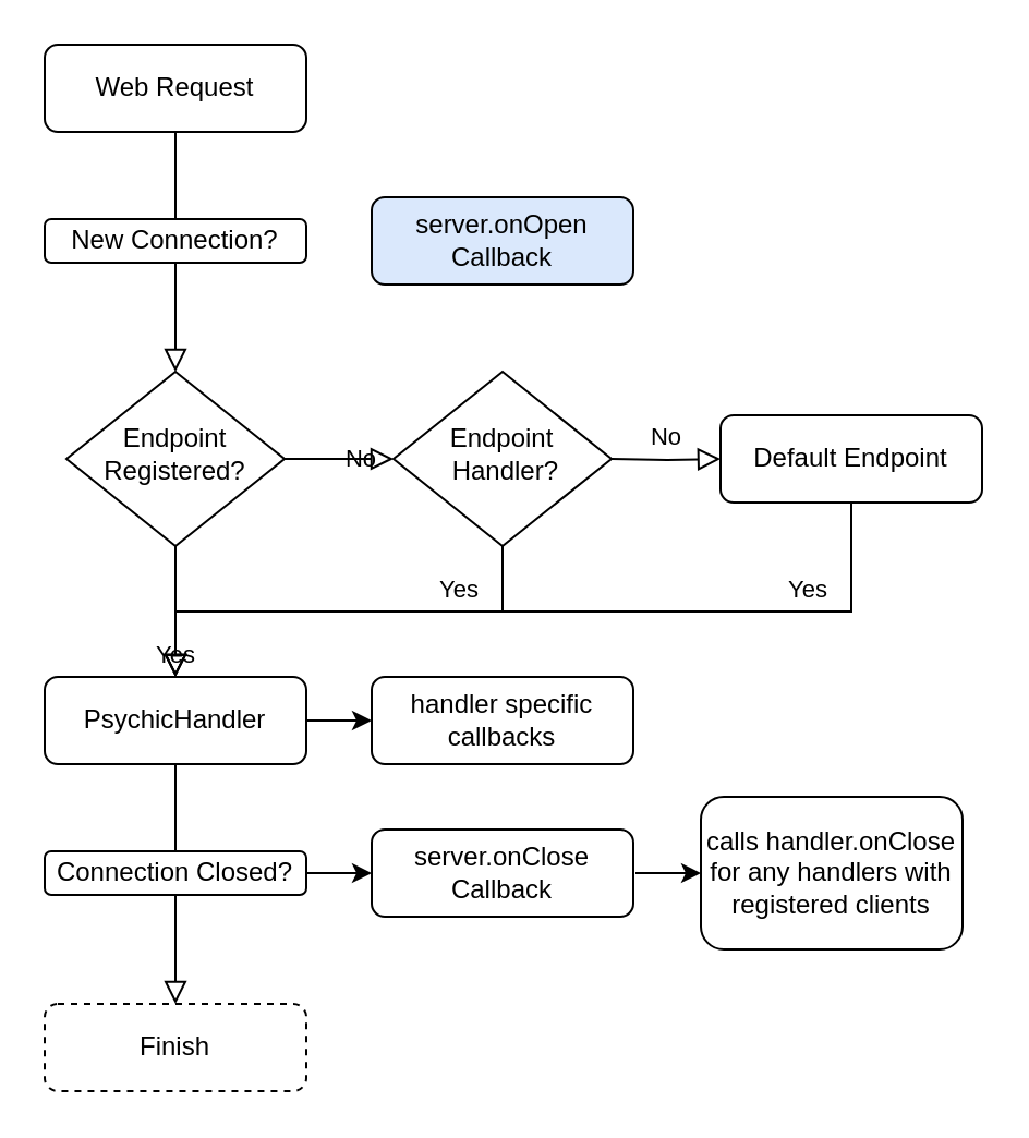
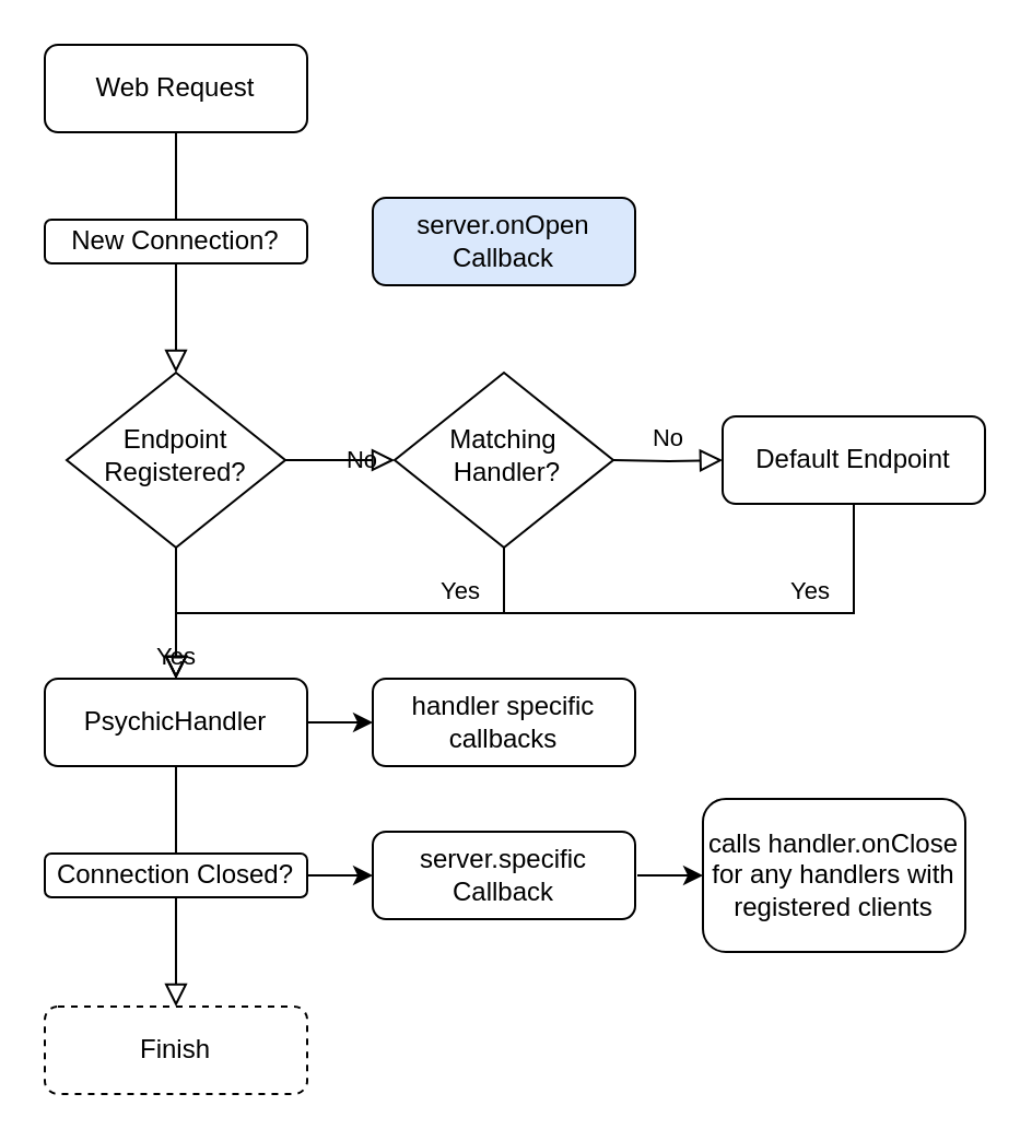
- <mxCell id="10" value="Endpoint&lt;br&gt;&amp;nbsp;Handler?" style="rhombus;whiteSpace=wrap;html=1;shadow=0;fontFamily=Helvetica;fontSize=12;align=center;strokeWidth=1;spacing=6;spacingTop=-4;" parent="1" vertex="1"><mxGeometry x="180" y="170" width="100" height="80" as="geometry" /></mxCell>
+ <mxCell id="10" value="Matching&lt;br&gt;&amp;nbsp;Handler?" style="rhombus;whiteSpace=wrap;html=1;shadow=0;fontFamily=Helvetica;fontSize=12;align=center;strokeWidth=1;spacing=6;spacingTop=-4;" parent="1" vertex="1"><mxGeometry x="180" y="170" width="100" height="80" as="geometry" /></mxCell>
- <mxCell id="17" value="server.onClose&lt;br&gt;Callback" style="rounded=1;whiteSpace=wrap;html=1;fontSize=12;glass=0;strokeWidth=1;shadow=0;" parent="1" vertex="1"><mxGeometry x="170" y="380" width="120" height="40" as="geometry" /></mxCell>
+ <mxCell id="17" value="server.specific&lt;br&gt;Callback" style="rounded=1;whiteSpace=wrap;html=1;fontSize=12;glass=0;strokeWidth=1;shadow=0;" parent="1" vertex="1"><mxGeometry x="170" y="380" width="120" height="40" as="geometry" /></mxCell>
